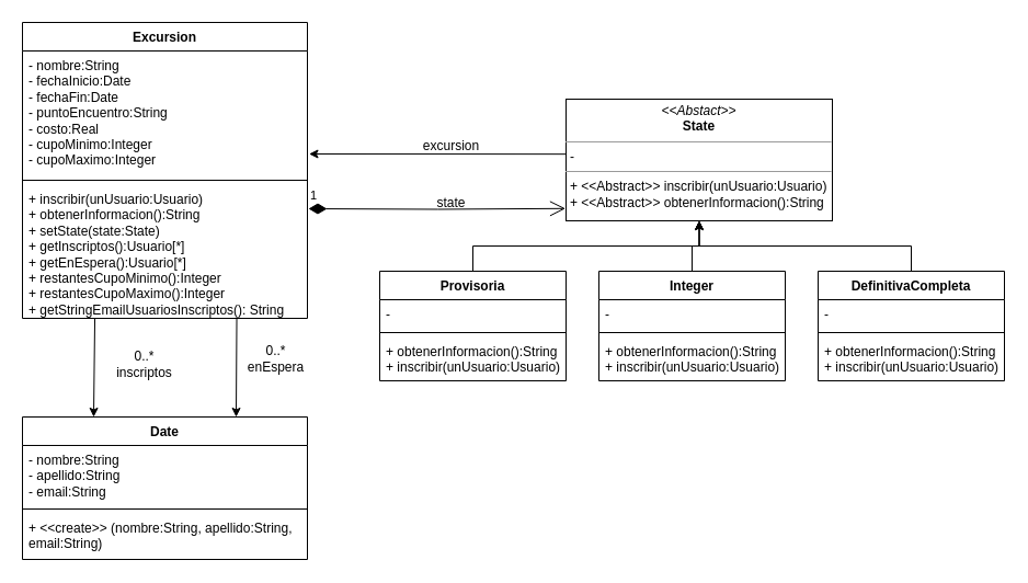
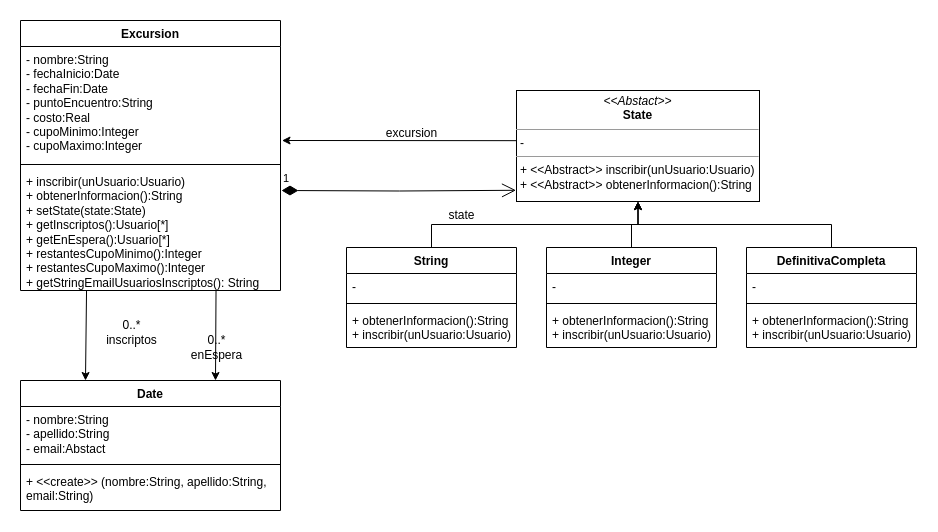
- <mxCell id="13" value="state" style="text;html=1;align=center;verticalAlign=middle;resizable=0;points=[];autosize=1;strokeColor=none;fillColor=none;" parent="1" vertex="1"><mxGeometry x="386" y="170" width="50" height="30" as="geometry" /></mxCell>
+ <mxCell id="13" value="state" style="text;html=1;align=center;verticalAlign=middle;resizable=0;points=[];autosize=1;strokeColor=none;fillColor=none;" parent="1" vertex="1"><mxGeometry x="436" y="200" width="50" height="30" as="geometry" /></mxCell>
- <mxCell id="16" value="Provisoria" style="swimlane;fontStyle=1;align=center;verticalAlign=top;childLayout=stackLayout;horizontal=1;startSize=26;horizontalStack=0;resizeParent=1;resizeParentMax=0;resizeLast=0;collapsible=1;marginBottom=0;whiteSpace=wrap;html=1;" parent="1" vertex="1"><mxGeometry x="346" y="247" width="170" height="100" as="geometry" /></mxCell>
+ <mxCell id="16" value="String" style="swimlane;fontStyle=1;align=center;verticalAlign=top;childLayout=stackLayout;horizontal=1;startSize=26;horizontalStack=0;resizeParent=1;resizeParentMax=0;resizeLast=0;collapsible=1;marginBottom=0;whiteSpace=wrap;html=1;" parent="1" vertex="1"><mxGeometry x="346" y="247" width="170" height="100" as="geometry" /></mxCell>
- <mxCell id="33" value="0..*&lt;br&gt;enEspera" style="text;html=1;align=center;verticalAlign=middle;resizable=0;points=[];autosize=1;strokeColor=none;fillColor=none;" parent="1" vertex="1"><mxGeometry x="216" y="307" width="70" height="40" as="geometry" /></mxCell>
+ <mxCell id="33" value="0..*&lt;br&gt;enEspera" style="text;html=1;align=center;verticalAlign=middle;resizable=0;points=[];autosize=1;strokeColor=none;fillColor=none;" parent="1" vertex="1"><mxGeometry x="181" y="327" width="70" height="40" as="geometry" /></mxCell>
- <mxCell id="7" value="- nombre:String&lt;br&gt;- apellido:String&lt;br&gt;- email:String" style="text;strokeColor=none;fillColor=none;align=left;verticalAlign=top;spacingLeft=4;spacingRight=4;overflow=hidden;rotatable=0;points=[[0,0.5],[1,0.5]];portConstraint=eastwest;whiteSpace=wrap;html=1;" parent="6" vertex="1"><mxGeometry y="26" width="260" height="54" as="geometry" /></mxCell>
+ <mxCell id="7" value="- nombre:String&lt;br&gt;- apellido:String&lt;br&gt;- email:Abstact" style="text;strokeColor=none;fillColor=none;align=left;verticalAlign=top;spacingLeft=4;spacingRight=4;overflow=hidden;rotatable=0;points=[[0,0.5],[1,0.5]];portConstraint=eastwest;whiteSpace=wrap;html=1;" parent="6" vertex="1"><mxGeometry y="26" width="260" height="54" as="geometry" /></mxCell>
